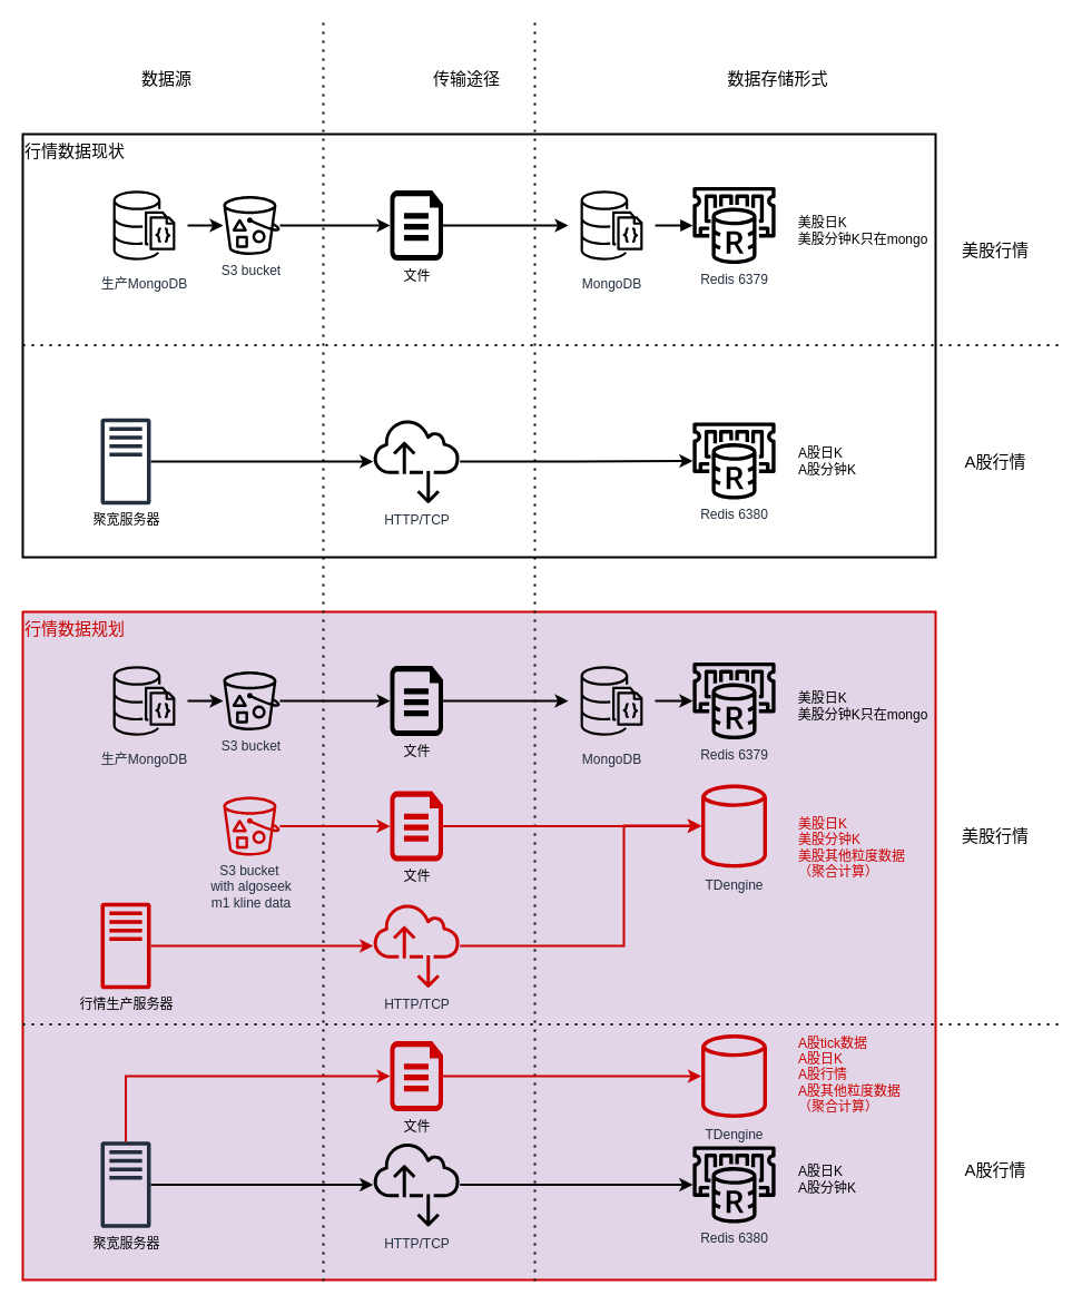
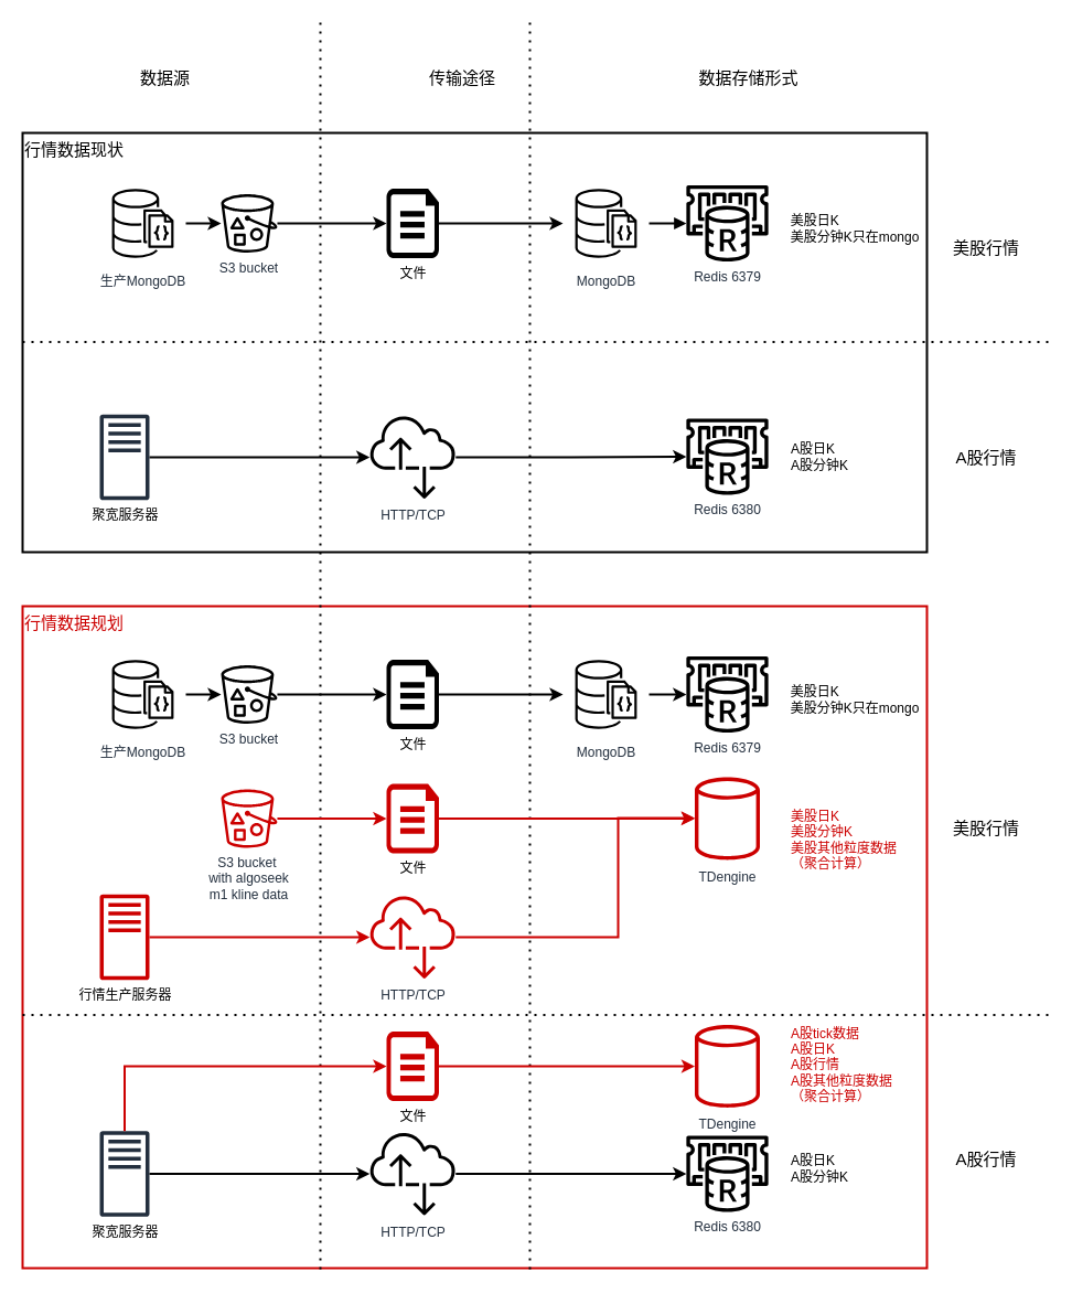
- <mxCell id="27" value="&lt;span style=&quot;font-size: 15px&quot;&gt;数据存储形式&lt;/span&gt;" style="text;html=1;strokeColor=none;fillColor=none;align=center;verticalAlign=middle;whiteSpace=wrap;rounded=0;sketch=0;fontColor=#000000;" vertex="1" parent="1"><mxGeometry x="650" y="60" width="96.5" height="20" as="geometry" /></mxCell>
+ <mxCell id="27" value="&lt;span style=&quot;font-size: 15px&quot;&gt;数据存储形式&lt;/span&gt;" style="text;html=1;strokeColor=none;fillColor=none;align=center;verticalAlign=middle;whiteSpace=wrap;rounded=0;sketch=0;fontColor=#000000;" vertex="1" parent="1"><mxGeometry x="630" y="60" width="96.5" height="20" as="geometry" /></mxCell>
- <mxCell id="2" value="&lt;div style=&quot;text-align: center&quot;&gt;&lt;span&gt;&lt;font face=&quot;helvetica&quot; style=&quot;font-size: 15px&quot; color=&quot;#cc0000&quot;&gt;行情数据规划&lt;/font&gt;&lt;/span&gt;&lt;/div&gt;" style="verticalAlign=top;fontStyle=0;fontColor=#232F3D;html=1;align=left;strokeWidth=2;strokeColor=#CC0000;fillColor=#e1d5e7;" vertex="1" parent="1"><mxGeometry y="549" width="820" height="600" as="geometry" x="20" /></mxCell>
+ <mxCell id="2" value="&lt;div style=&quot;text-align: center&quot;&gt;&lt;span&gt;&lt;font face=&quot;helvetica&quot; style=&quot;font-size: 15px&quot; color=&quot;#cc0000&quot;&gt;行情数据规划&lt;/font&gt;&lt;/span&gt;&lt;/div&gt;" style="verticalAlign=top;fontStyle=0;fontColor=#232F3D;html=1;align=left;strokeWidth=2;strokeColor=#CC0000;" vertex="1" parent="1"><mxGeometry y="549" width="820" height="600" as="geometry" x="20" /></mxCell>
